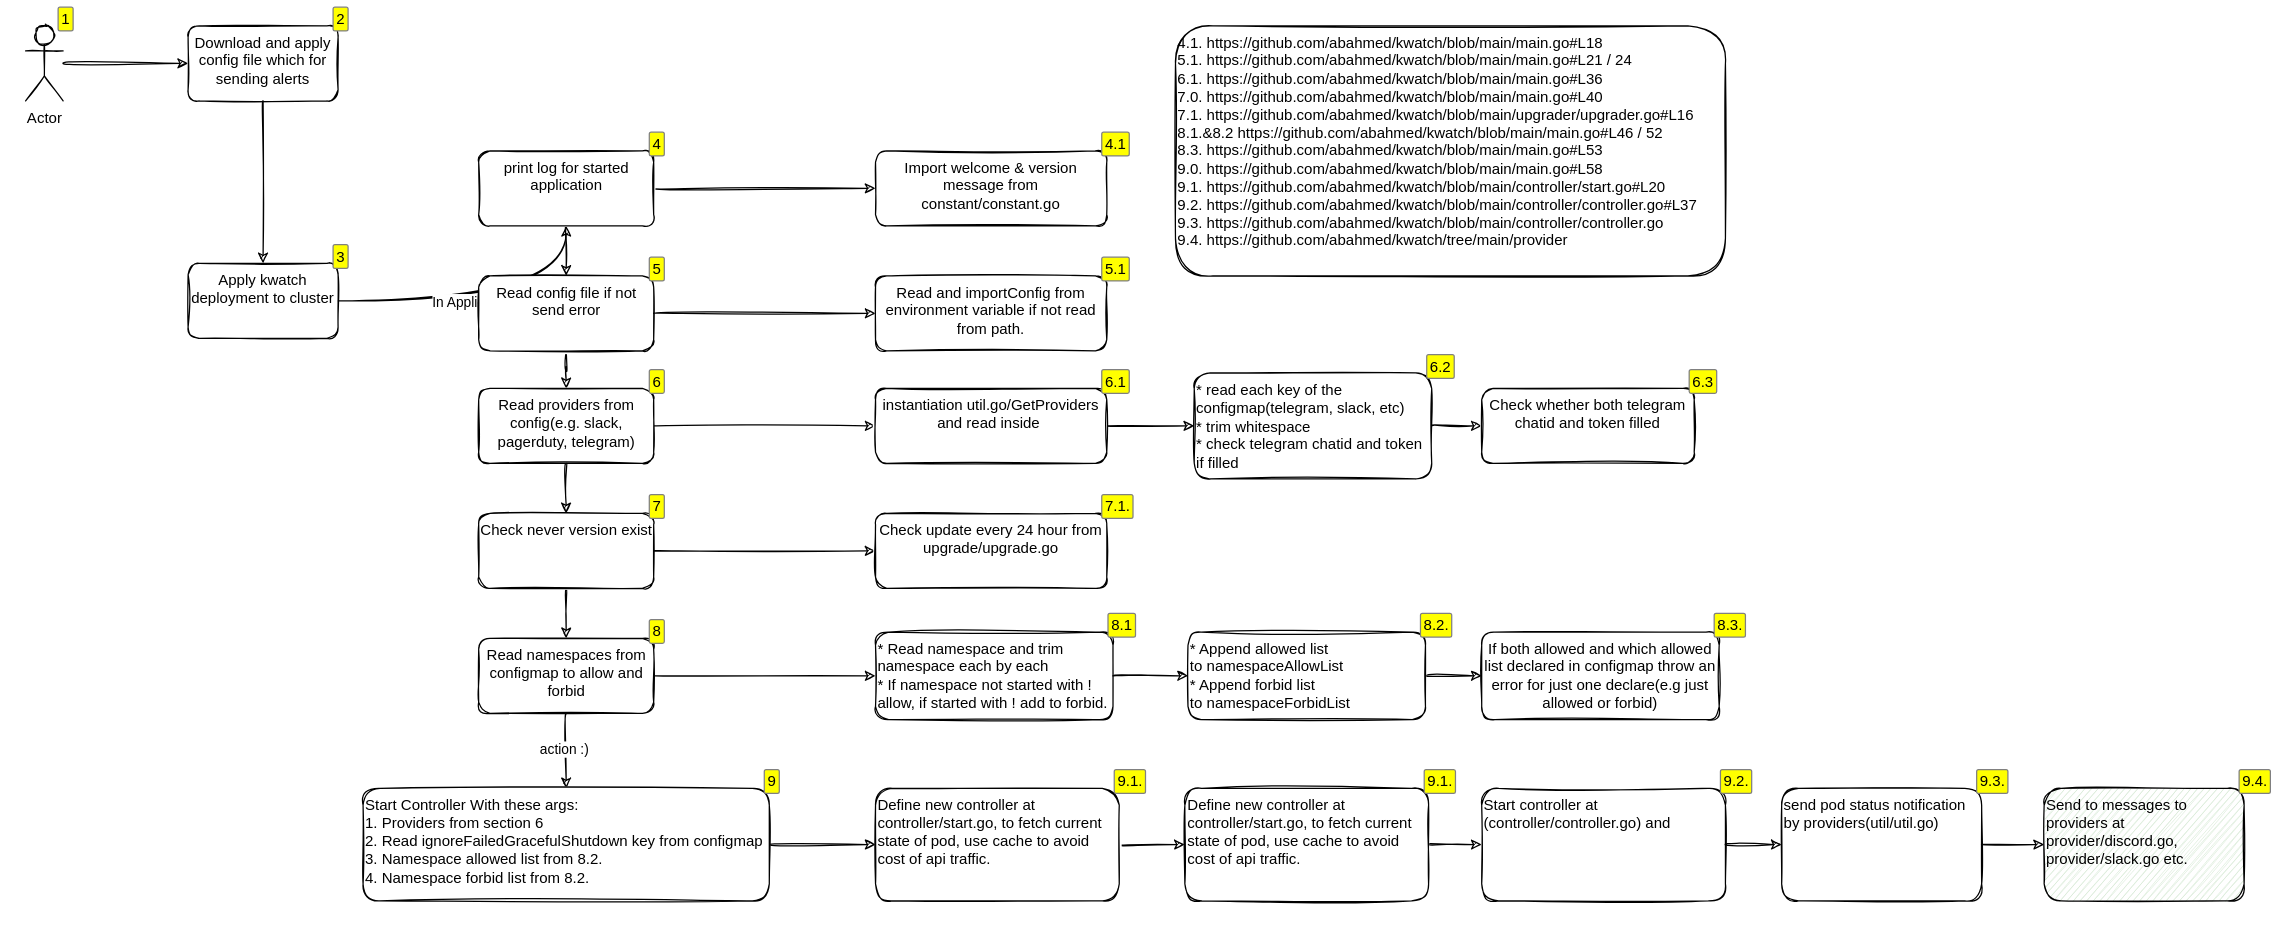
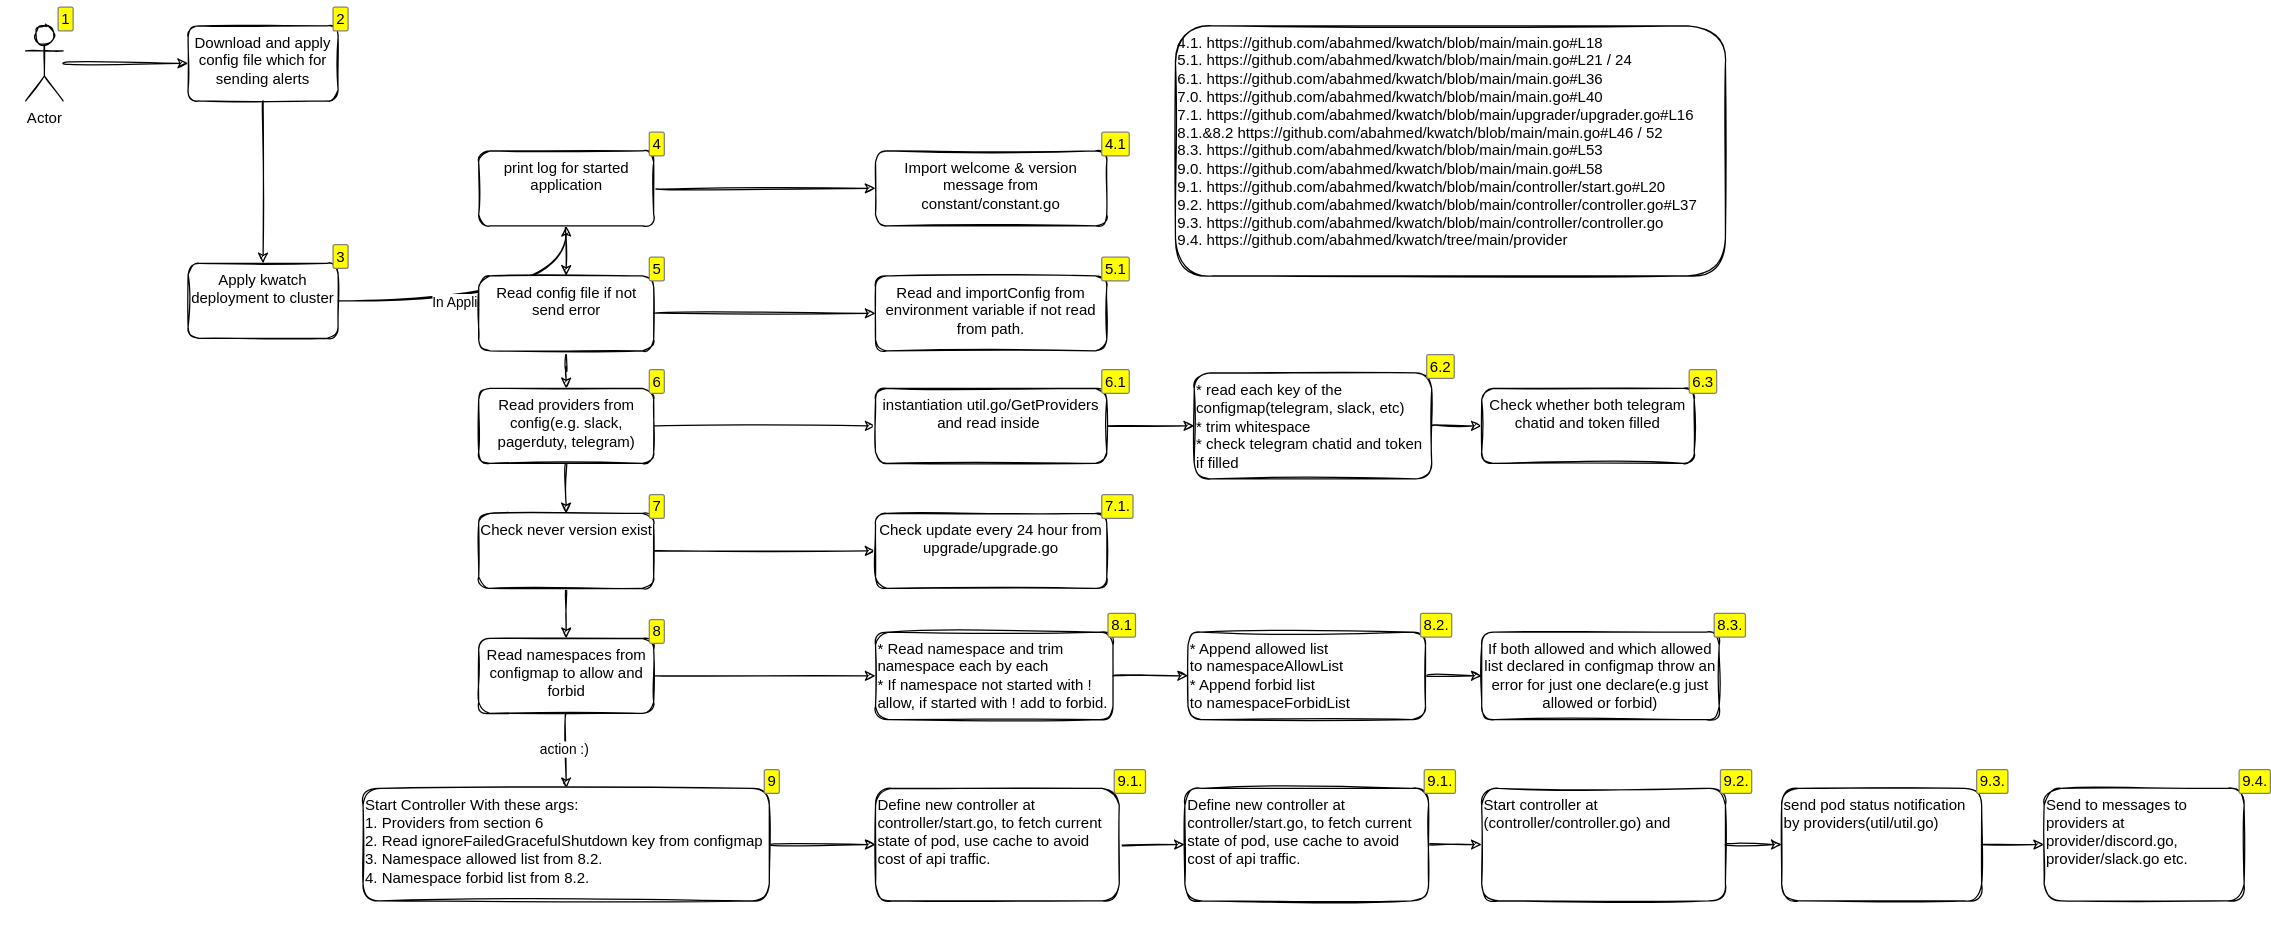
- <mxCell id="48" value="Send to messages to providers at provider/discord.go, provider/slack.go etc." style="whiteSpace=wrap;html=1;verticalAlign=top;treeMoving=1;enumerate=1;align=left;enumerateValue=9.4.;noLabel=0;fixDash=0;autosize=0;sketch=1;rounded=1;fillColor=#d5e8d4;" parent="1" vertex="1"><mxGeometry x="1635" y="630" width="160" height="90" as="geometry" /></mxCell>
+ <mxCell id="48" value="Send to messages to providers at provider/discord.go, provider/slack.go etc." style="whiteSpace=wrap;html=1;verticalAlign=top;treeMoving=1;enumerate=1;align=left;enumerateValue=9.4.;noLabel=0;fixDash=0;autosize=0;sketch=1;rounded=1;" parent="1" vertex="1"><mxGeometry x="1635" y="630" width="160" height="90" as="geometry" /></mxCell>
